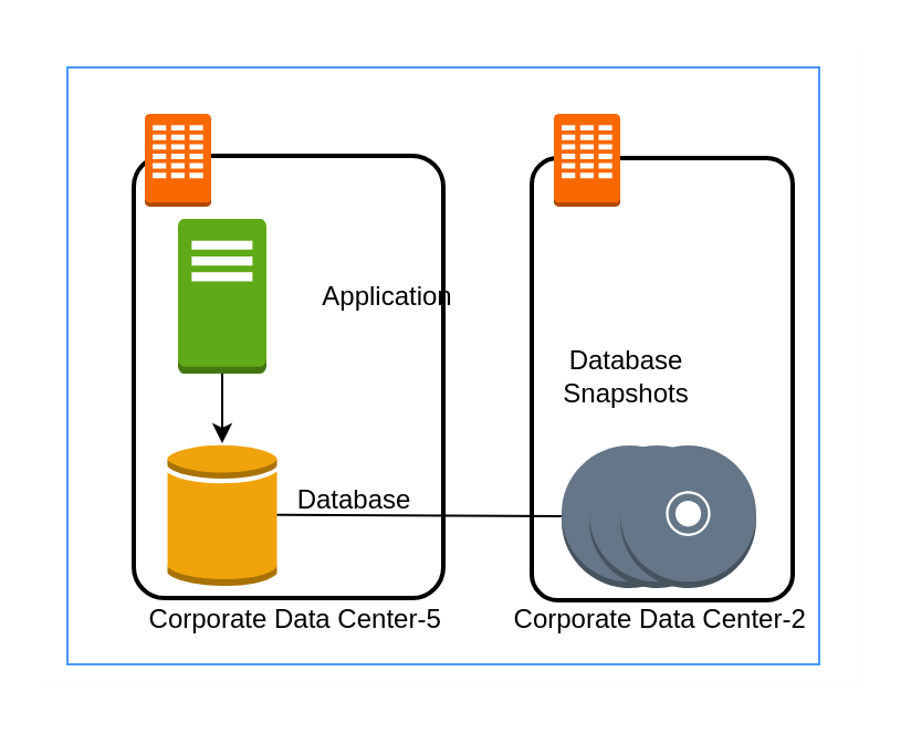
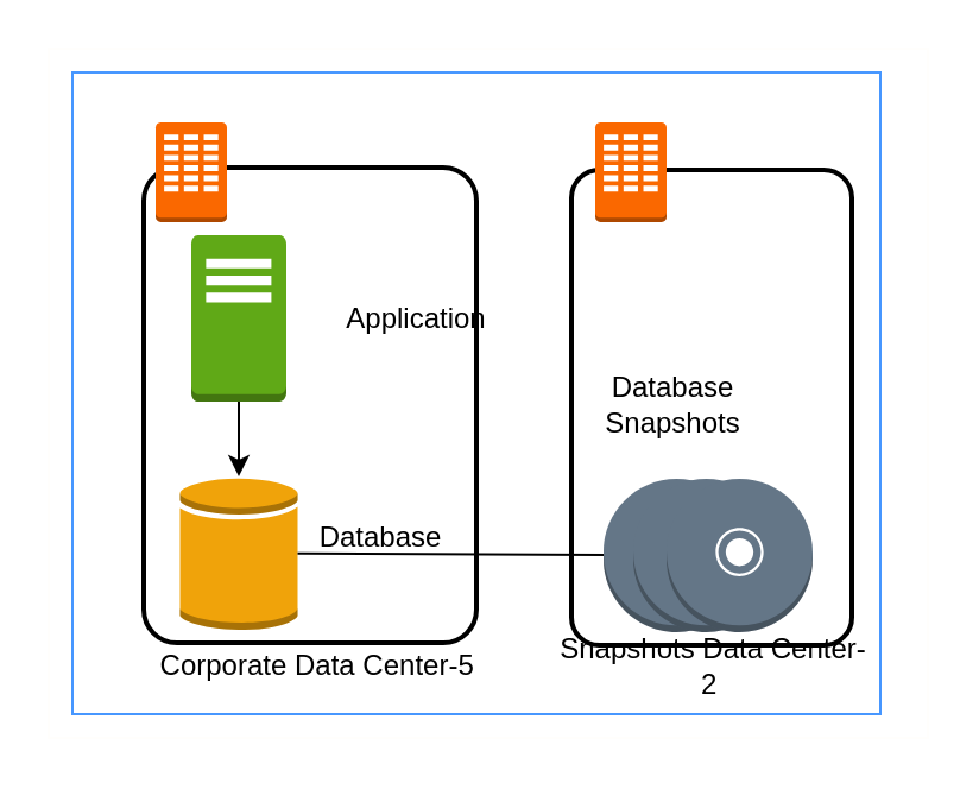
- <mxCell id="14" value="Corporate Data Center-2&amp;nbsp;" style="text;html=1;strokeColor=none;fillColor=none;align=center;verticalAlign=middle;whiteSpace=wrap;rounded=0;" parent="1" vertex="1"><mxGeometry x="230" y="270" width="140" height="20" as="geometry" /></mxCell>
+ <mxCell id="14" value="Snapshots Data Center-2&amp;nbsp;" style="text;html=1;strokeColor=none;fillColor=none;align=center;verticalAlign=middle;whiteSpace=wrap;rounded=0;" parent="1" vertex="1"><mxGeometry x="230" y="270" width="140" height="20" as="geometry" /></mxCell>
